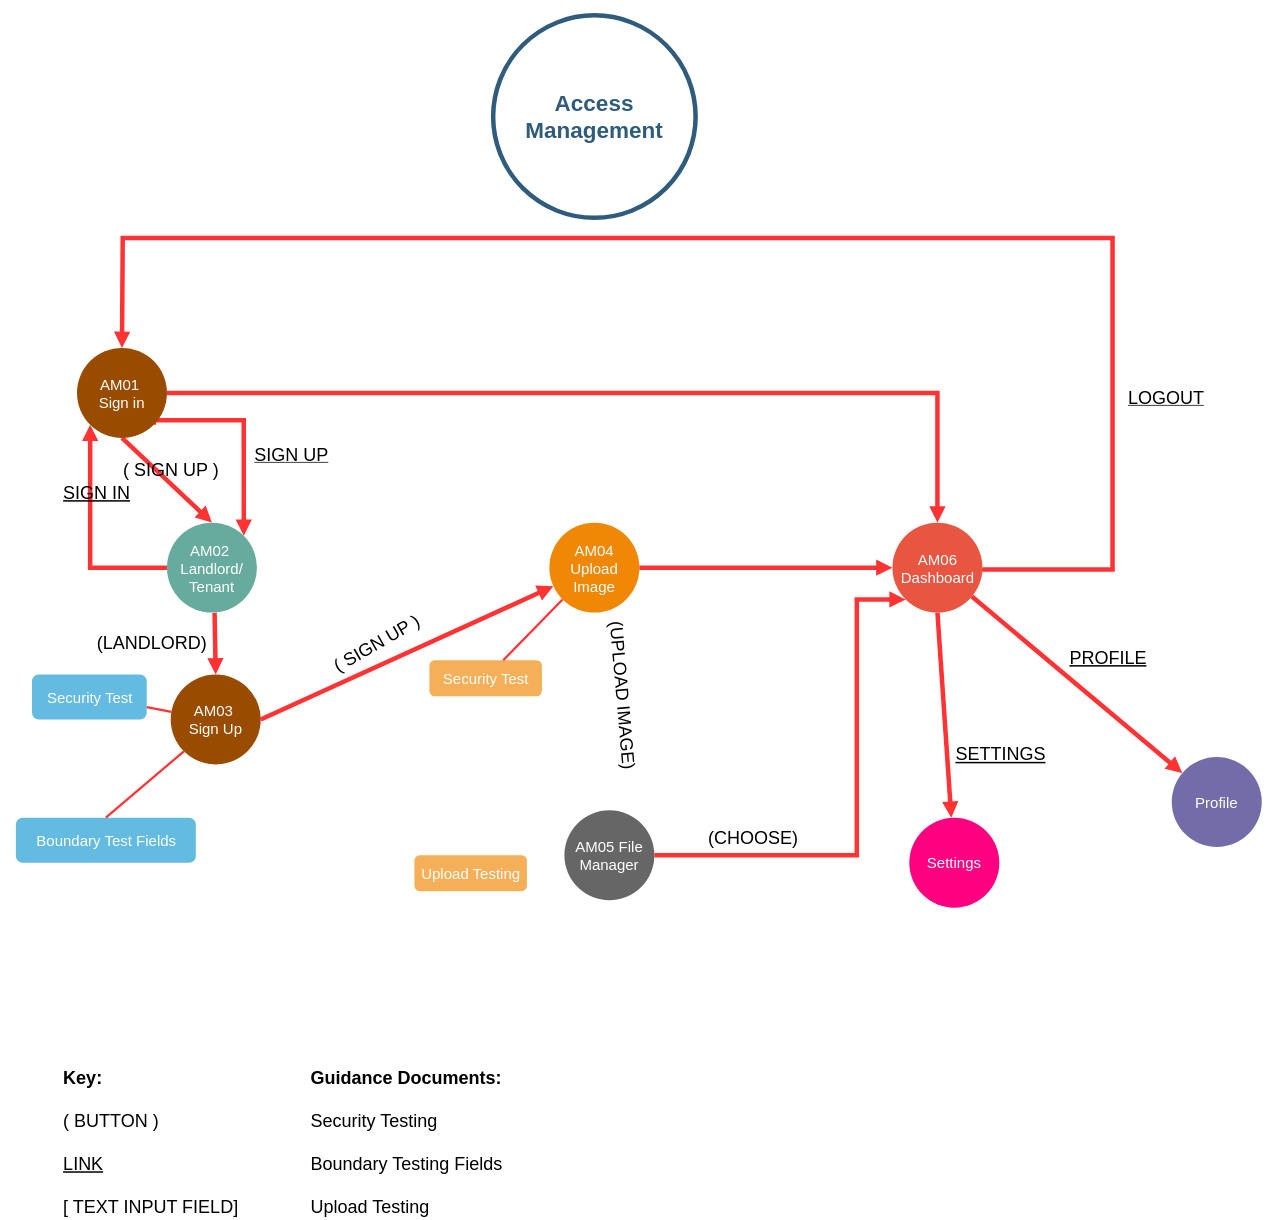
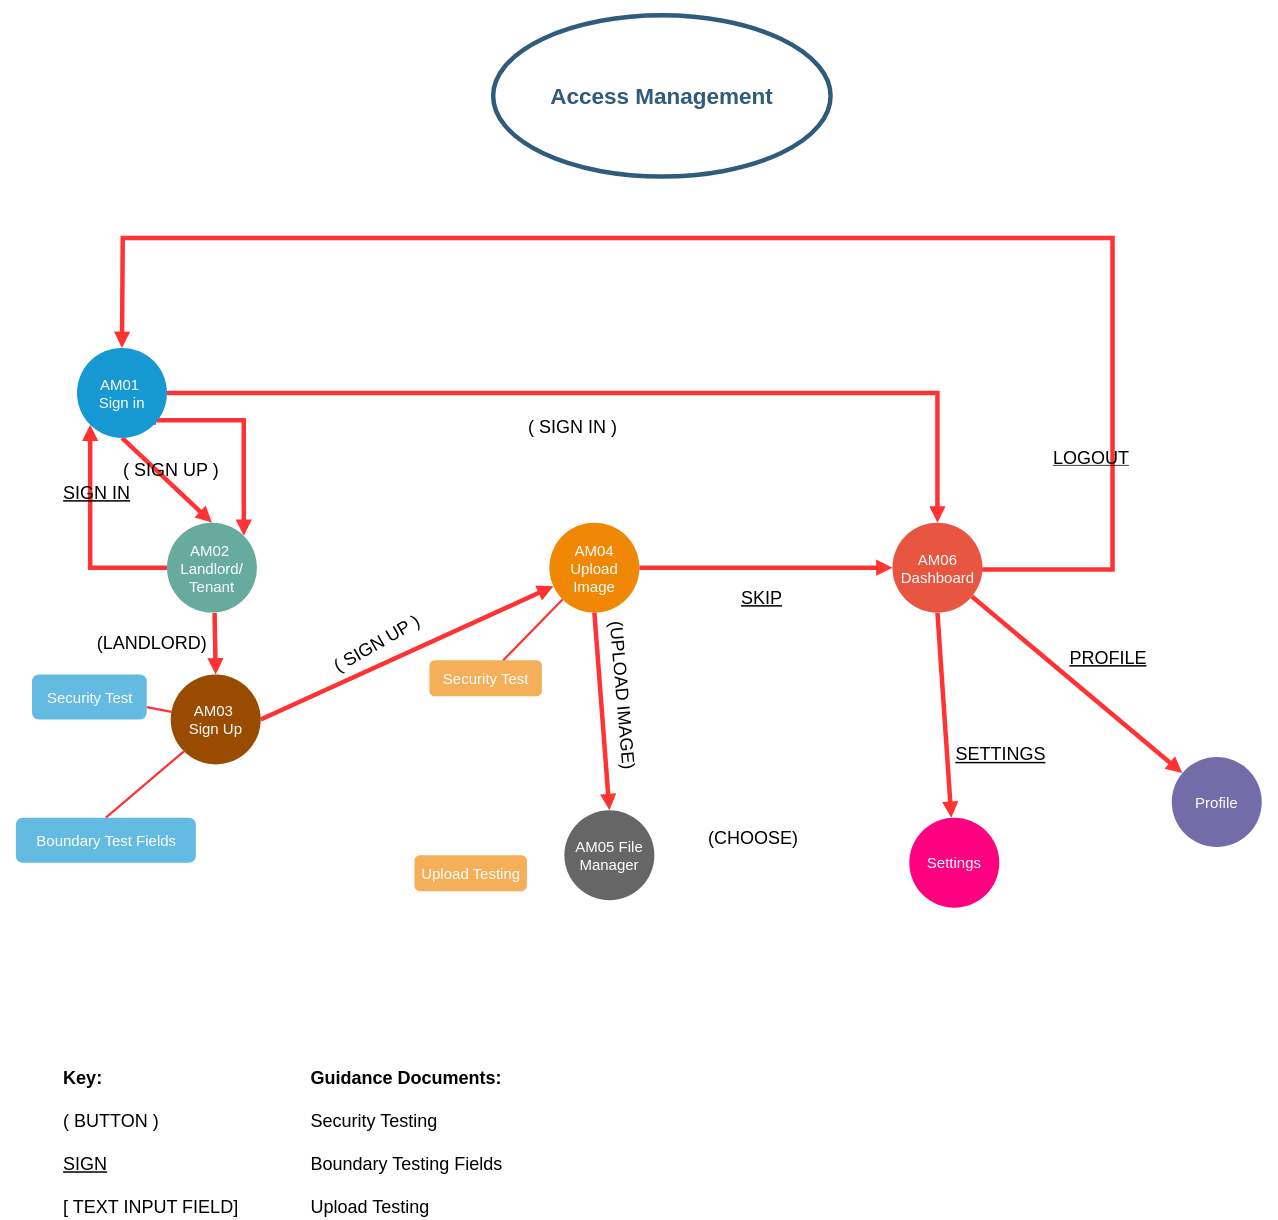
- <mxCell id="17" value="Access Management" style="ellipse;whiteSpace=wrap;html=1;shadow=0;fontFamily=Helvetica;fontSize=30;fontColor=#2F5B7C;align=center;strokeColor=#2F5B7C;strokeWidth=6;fillColor=#FFFFFF;fontStyle=1;gradientColor=none;" vertex="1" parent="1"><mxGeometry x="657" y="20" width="270" height="270" as="geometry" /></mxCell>
+ <mxCell id="17" value="Access Management" style="ellipse;whiteSpace=wrap;html=1;shadow=0;fontFamily=Helvetica;fontSize=30;fontColor=#2F5B7C;align=center;strokeColor=#2F5B7C;strokeWidth=6;fillColor=#FFFFFF;fontStyle=1;gradientColor=none;" vertex="1" parent="1"><mxGeometry x="657" y="20" width="450" height="215" as="geometry" /></mxCell>
- <mxCell id="27" value="AM01&amp;nbsp;&lt;br&gt;Sign in" style="ellipse;whiteSpace=wrap;html=1;shadow=0;fontFamily=Helvetica;fontSize=20;fontColor=#FFFFFF;align=center;strokeWidth=3;fillColor=#994c00;strokeColor=none;" vertex="1" parent="1"><mxGeometry x="102" y="463.5" width="120" height="120" as="geometry" /></mxCell>
+ <mxCell id="27" value="AM01&amp;nbsp;&lt;br&gt;Sign in" style="ellipse;whiteSpace=wrap;html=1;shadow=0;fontFamily=Helvetica;fontSize=20;fontColor=#FFFFFF;align=center;strokeWidth=3;fillColor=#1699D3;strokeColor=none;" vertex="1" parent="1"><mxGeometry x="102" y="463.5" width="120" height="120" as="geometry" /></mxCell>
- <mxCell id="28" value="&lt;u&gt;&lt;font style=&quot;font-size: 24px&quot;&gt;LOGOUT&lt;/font&gt;&lt;/u&gt;" style="text;html=1;resizable=0;points=[];autosize=1;align=left;verticalAlign=top;spacingTop=-4;" vertex="1" parent="1"><mxGeometry x="1502" y="513.5" width="120" height="20" as="geometry" /></mxCell>
+ <mxCell id="28" value="&lt;u&gt;&lt;font style=&quot;font-size: 24px&quot;&gt;LOGOUT&lt;/font&gt;&lt;/u&gt;" style="text;html=1;resizable=0;points=[];autosize=1;align=left;verticalAlign=top;spacingTop=-4;" vertex="1" parent="1"><mxGeometry x="1402" y="593.5" width="120" height="20" as="geometry" /></mxCell>
+ <mxCell id="36" value="&lt;font style=&quot;font-size: 24px&quot;&gt;( SIGN IN )&lt;/font&gt;" style="text;html=1;resizable=0;points=[];autosize=1;align=left;verticalAlign=top;spacingTop=-4;" vertex="1" parent="1"><mxGeometry x="702" y="552" width="130" height="20" as="geometry" /></mxCell>
- <mxCell id="43" value="&lt;u&gt;&lt;font style=&quot;font-size: 24px&quot;&gt;SIGN UP&lt;/font&gt;&lt;/u&gt;" style="text;html=1;resizable=0;points=[];autosize=1;align=left;verticalAlign=top;spacingTop=-4;" vertex="1" parent="1"><mxGeometry x="337" y="590" width="110" height="20" as="geometry" /></mxCell>
+ <mxCell id="24" value="&lt;span style=&quot;font-size: 24px&quot;&gt;&lt;u&gt;SKIP&lt;/u&gt;&lt;/span&gt;" style="text;html=1;resizable=0;points=[];autosize=1;align=left;verticalAlign=top;spacingTop=-4;" vertex="1" parent="1"><mxGeometry x="985.5" y="780" width="70" height="20" as="geometry" /></mxCell>
+ <mxCell id="31" style="endArrow=block;strokeWidth=6;strokeColor=#FF3333;html=1;exitX=0.5;exitY=1;exitDx=0;exitDy=0;entryX=0.5;entryY=0;entryDx=0;entryDy=0;endFill=1;" edge="1" parent="1" source="3" target="30"><mxGeometry relative="1" as="geometry"><mxPoint x="862" y="766.5" as="sourcePoint" /><mxPoint x="1199.5" y="766.5" as="targetPoint" /></mxGeometry></mxCell>
- <mxCell id="29" style="edgeStyle=orthogonalEdgeStyle;rounded=0;orthogonalLoop=1;jettySize=auto;html=1;exitX=1;exitY=0.5;exitDx=0;exitDy=0;endArrow=block;endFill=1;strokeColor=#FF3333;strokeWidth=6;entryX=0;entryY=1;entryDx=0;entryDy=0;" edge="1" parent="1" source="30" target="5"><mxGeometry relative="1" as="geometry"><mxPoint x="842" y="780" as="targetPoint" /><Array as="points"><mxPoint x="1142" y="1140" /><mxPoint x="1142" y="798" /></Array></mxGeometry></mxCell>
- <mxCell id="18" value="&lt;font style=&quot;font-size: 24px&quot;&gt;&lt;b&gt;Key:&lt;/b&gt;&lt;br&gt;&lt;br&gt;( BUTTON )&lt;br&gt;&lt;br&gt;&lt;u&gt;LINK&lt;/u&gt;&lt;br&gt;&lt;br&gt;[ TEXT INPUT FIELD]&lt;/font&gt;" style="text;html=1;resizable=0;points=[];autosize=1;align=left;verticalAlign=top;spacingTop=-4;" vertex="1" parent="1"><mxGeometry x="82" y="1420" width="250" height="130" as="geometry" /></mxCell>
+ <mxCell id="18" value="&lt;font style=&quot;font-size: 24px&quot;&gt;&lt;b&gt;Key:&lt;/b&gt;&lt;br&gt;&lt;br&gt;( BUTTON )&lt;br&gt;&lt;br&gt;&lt;u&gt;SIGN&lt;/u&gt;&lt;br&gt;&lt;br&gt;[ TEXT INPUT FIELD]&lt;/font&gt;" style="text;html=1;resizable=0;points=[];autosize=1;align=left;verticalAlign=top;spacingTop=-4;" vertex="1" parent="1"><mxGeometry x="82" y="1420" width="250" height="130" as="geometry" /></mxCell>
